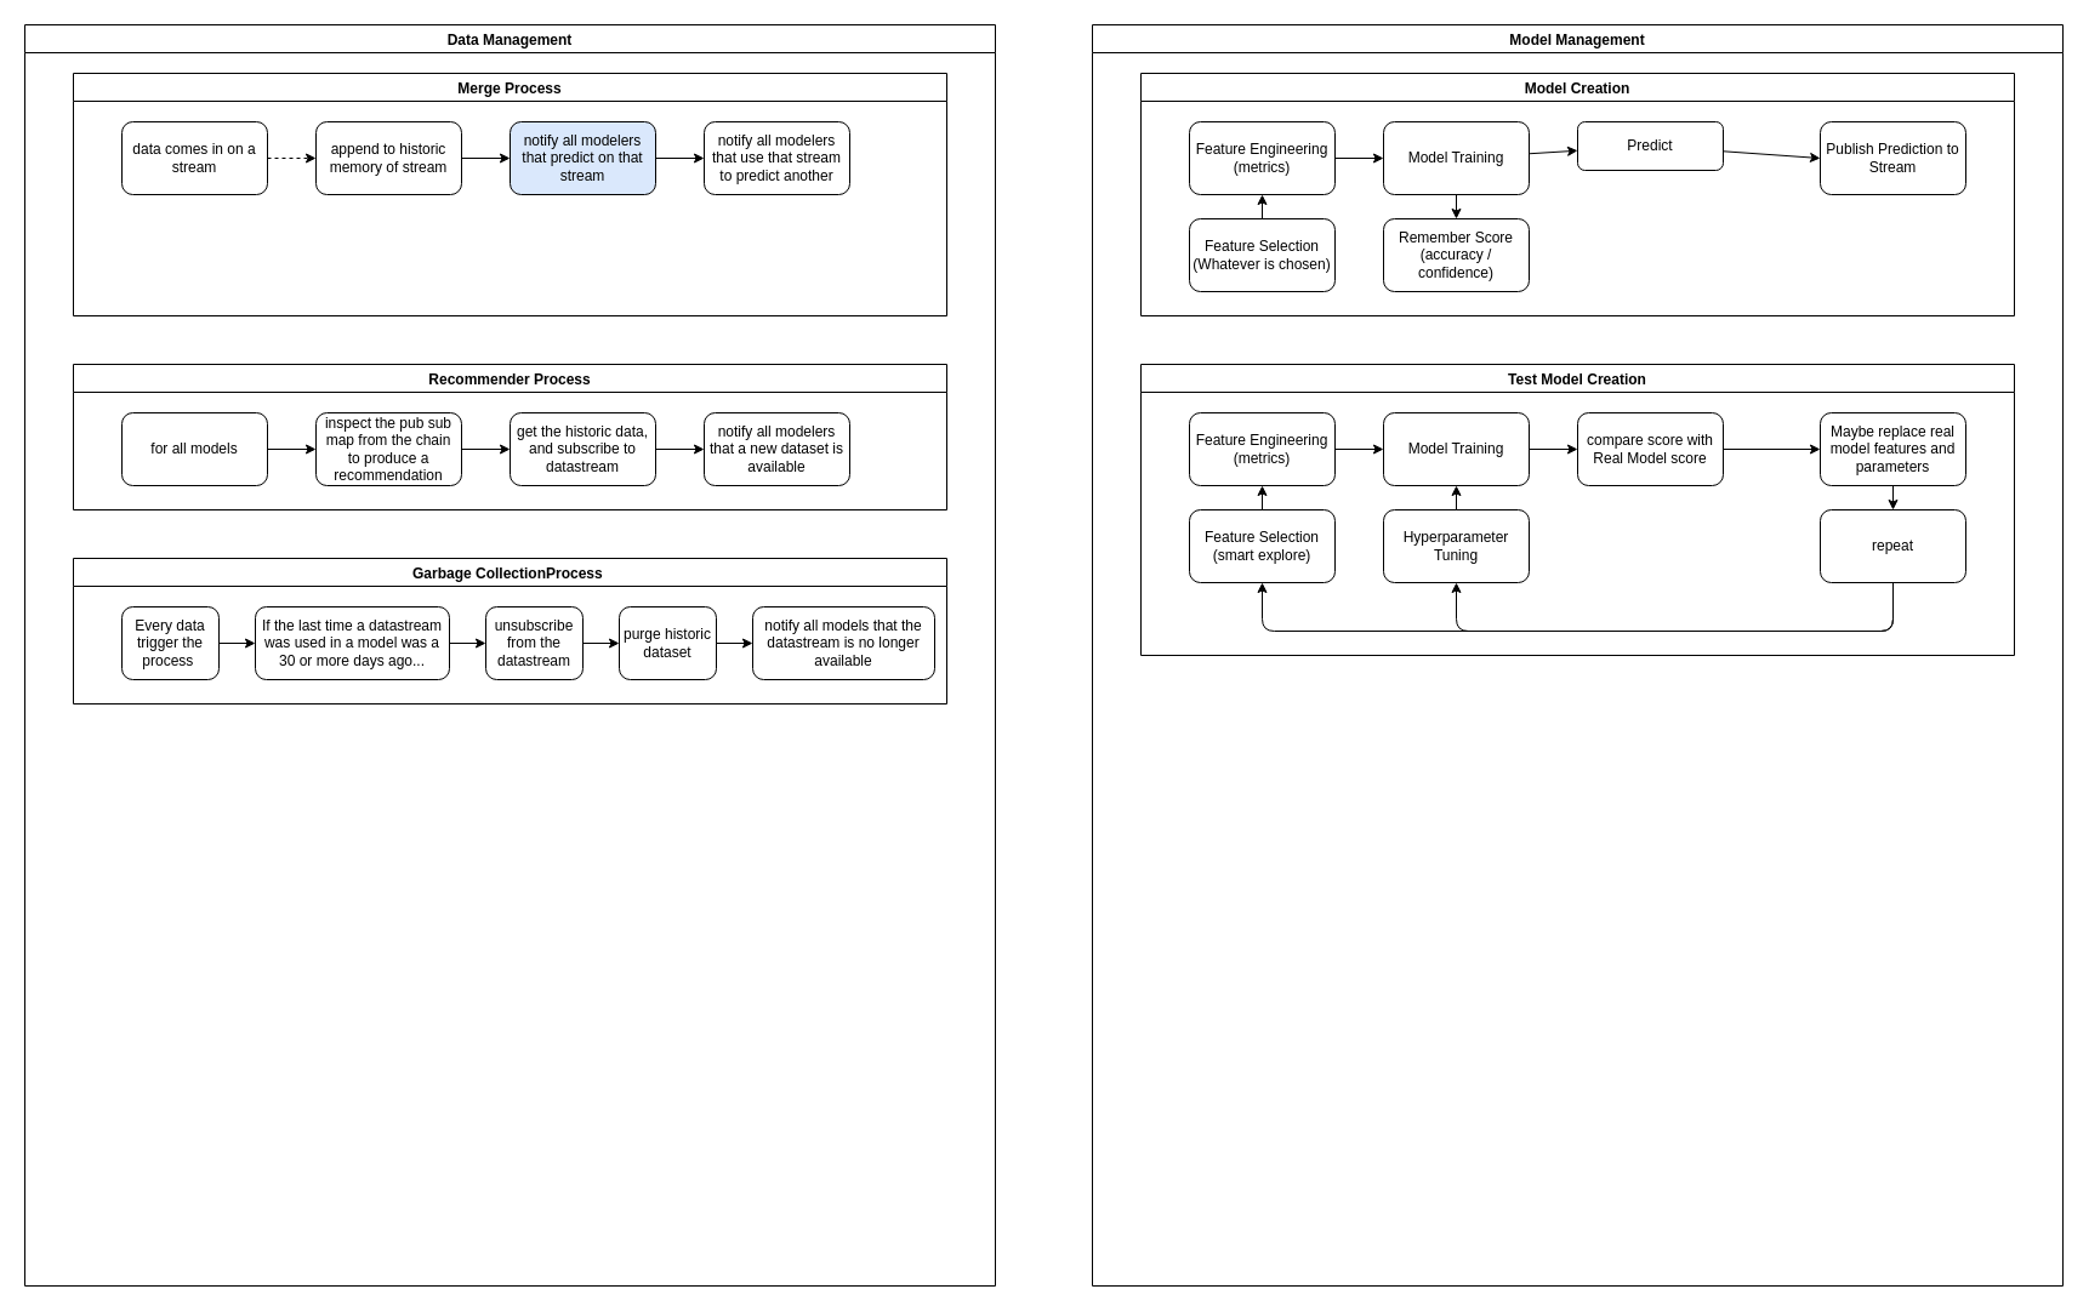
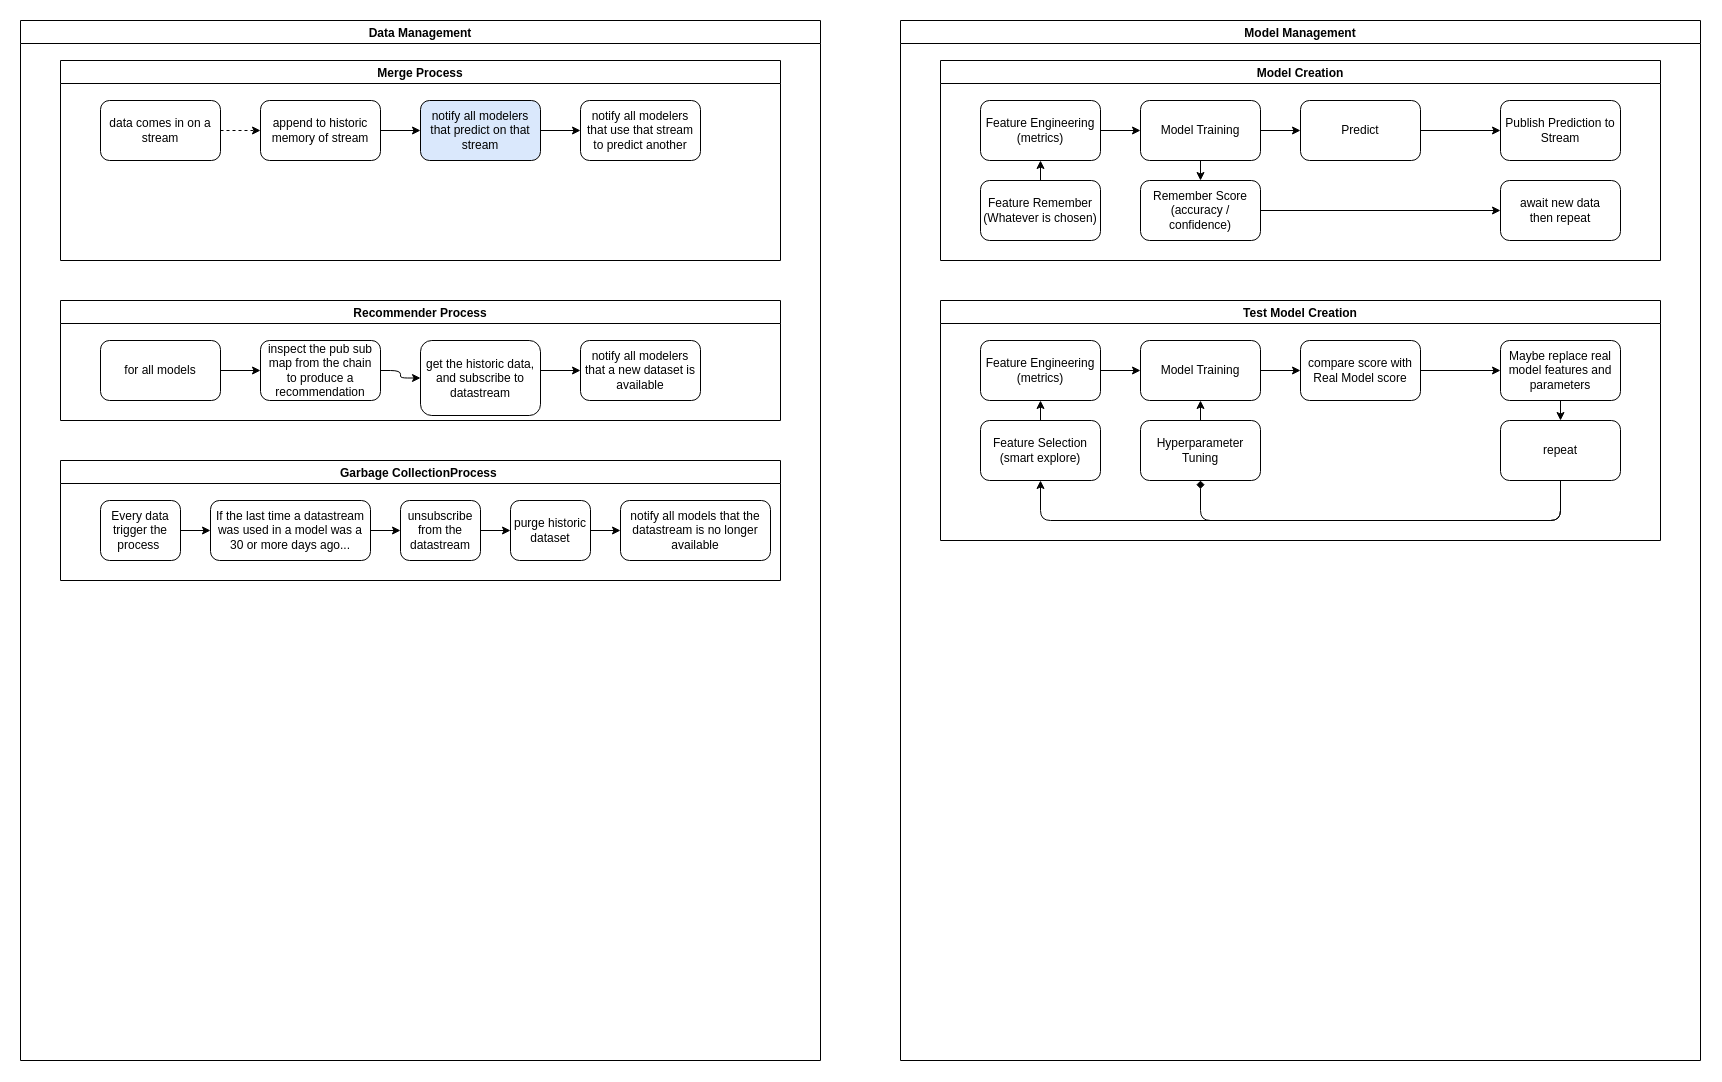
- <mxCell id="60" value="Predict" style="rounded=1;whiteSpace=wrap;html=1;" parent="52" vertex="1"><mxGeometry x="360" y="40" width="120" height="40" as="geometry" /></mxCell>
+ <mxCell id="60" value="Predict" style="rounded=1;whiteSpace=wrap;html=1;" parent="52" vertex="1"><mxGeometry x="360" y="40" width="120" height="60" as="geometry" /></mxCell>
- <mxCell id="56" value="Feature Selection&lt;br&gt;(Whatever is chosen)" style="rounded=1;whiteSpace=wrap;html=1;" parent="52" vertex="1"><mxGeometry x="40" y="120" width="120" height="60" as="geometry" /></mxCell>
+ <mxCell id="56" value="Feature Remember&lt;br&gt;(Whatever is chosen)" style="rounded=1;whiteSpace=wrap;html=1;" parent="52" vertex="1"><mxGeometry x="40" y="120" width="120" height="60" as="geometry" /></mxCell>
+ <mxCell id="61" style="edgeStyle=orthogonalEdgeStyle;html=1;entryX=0;entryY=0.5;entryDx=0;entryDy=0;" parent="52" source="62" target="65" edge="1"><mxGeometry relative="1" as="geometry" /></mxCell>
+ <mxCell id="65" value="await new data&lt;br&gt;then repeat" style="rounded=1;whiteSpace=wrap;html=1;" parent="52" vertex="1"><mxGeometry x="560" y="120" width="120" height="60" as="geometry" /></mxCell>
- <mxCell id="27" value="get the historic data, and subscribe to datastream" style="rounded=1;whiteSpace=wrap;html=1;" parent="16" vertex="1"><mxGeometry x="360" y="40" width="120" height="60" as="geometry" /></mxCell>
+ <mxCell id="27" value="get the historic data, and subscribe to datastream" style="rounded=1;whiteSpace=wrap;html=1;" parent="16" vertex="1"><mxGeometry x="360" y="40" width="120" height="75" as="geometry" /></mxCell>
- <mxCell id="81" style="edgeStyle=orthogonalEdgeStyle;html=1;entryX=0.5;entryY=1;entryDx=0;entryDy=0;" parent="66" source="80" target="78" edge="1"><mxGeometry relative="1" as="geometry"><mxPoint x="350" y="150" as="targetPoint" /><Array as="points"><mxPoint x="620" y="220" /><mxPoint x="260" y="220" /></Array></mxGeometry></mxCell>
+ <mxCell id="81" style="edgeStyle=orthogonalEdgeStyle;html=1;entryX=0.5;entryY=1;entryDx=0;entryDy=0;endArrow=diamond;" parent="66" source="80" target="78" edge="1"><mxGeometry relative="1" as="geometry"><mxPoint x="350" y="150" as="targetPoint" /><Array as="points"><mxPoint x="620" y="220" /><mxPoint x="260" y="220" /></Array></mxGeometry></mxCell>
